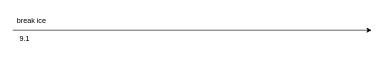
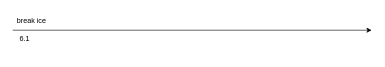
- <mxCell id="4" value="&lt;span style=&quot;color: rgb(0, 0, 0); font-family: Helvetica; font-size: 12px; font-style: normal; font-variant-ligatures: normal; font-variant-caps: normal; font-weight: 400; letter-spacing: normal; orphans: 2; text-align: center; text-indent: 0px; text-transform: none; widows: 2; word-spacing: 0px; -webkit-text-stroke-width: 0px; background-color: rgb(251, 251, 251); text-decoration-thickness: initial; text-decoration-style: initial; text-decoration-color: initial; float: none; display: inline !important;&quot;&gt;9.1&lt;/span&gt;" style="text;whiteSpace=wrap;html=1;" vertex="1" parent="1"><mxGeometry x="30" y="50" width="50" height="40" as="geometry" /></mxCell>
+ <mxCell id="4" value="&lt;span style=&quot;color: rgb(0, 0, 0); font-family: Helvetica; font-size: 12px; font-style: normal; font-variant-ligatures: normal; font-variant-caps: normal; font-weight: 400; letter-spacing: normal; orphans: 2; text-align: center; text-indent: 0px; text-transform: none; widows: 2; word-spacing: 0px; -webkit-text-stroke-width: 0px; background-color: rgb(251, 251, 251); text-decoration-thickness: initial; text-decoration-style: initial; text-decoration-color: initial; float: none; display: inline !important;&quot;&gt;6.1&lt;/span&gt;" style="text;whiteSpace=wrap;html=1;" vertex="1" parent="1"><mxGeometry x="30" y="50" width="50" height="40" as="geometry" /></mxCell>
